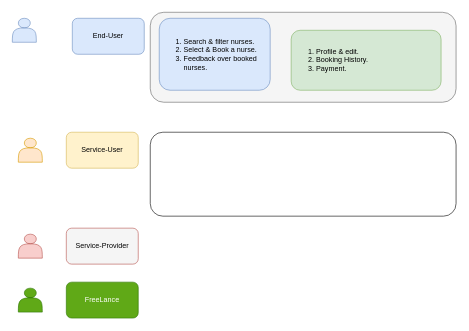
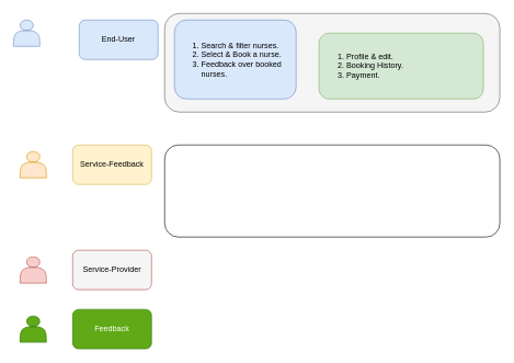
- <mxCell id="5" value="Service-User" style="rounded=1;whiteSpace=wrap;html=1;fillColor=#fff2cc;strokeColor=#d6b656;" vertex="1" parent="1"><mxGeometry x="110" y="220" width="120" height="60" as="geometry" /></mxCell>
+ <mxCell id="5" value="Service-Feedback" style="rounded=1;whiteSpace=wrap;html=1;fillColor=#fff2cc;strokeColor=#d6b656;" vertex="1" parent="1"><mxGeometry x="110" y="220" width="120" height="60" as="geometry" /></mxCell>
- <mxCell id="9" value="FreeLance" style="rounded=1;whiteSpace=wrap;html=1;fillColor=#60a917;fontColor=#ffffff;strokeColor=#2D7600;" vertex="1" parent="1"><mxGeometry x="110" y="470" width="120" height="60" as="geometry" /></mxCell>
+ <mxCell id="9" value="Feedback" style="rounded=1;whiteSpace=wrap;html=1;fillColor=#60a917;fontColor=#ffffff;strokeColor=#2D7600;" vertex="1" parent="1"><mxGeometry x="110" y="470" width="120" height="60" as="geometry" /></mxCell>
